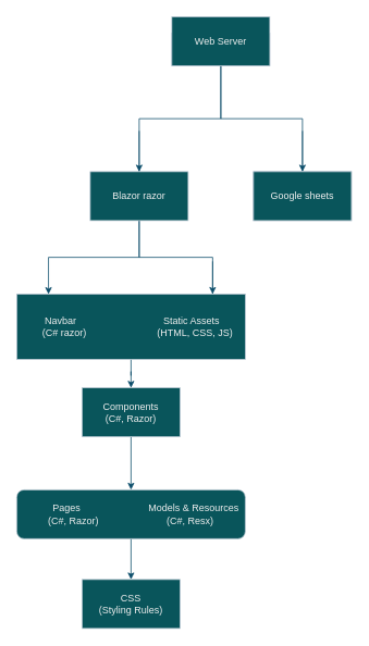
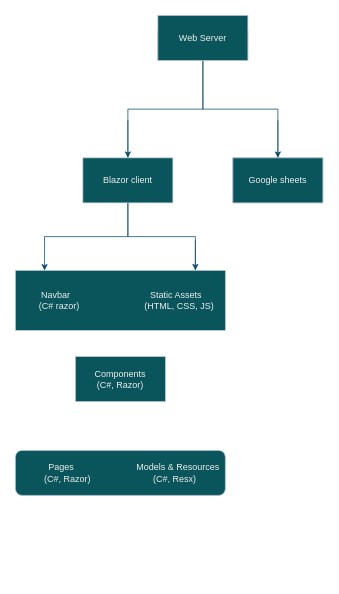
- <mxCell id="11" value="Blazor razor" style="rounded=0;whiteSpace=wrap;html=1;labelBackgroundColor=none;fillColor=#09555B;strokeColor=#BAC8D3;fontColor=#EEEEEE;" vertex="1" parent="1"><mxGeometry x="110" y="210" width="120" height="60" as="geometry" /></mxCell>
+ <mxCell id="11" value="Blazor client" style="rounded=0;whiteSpace=wrap;html=1;labelBackgroundColor=none;fillColor=#09555B;strokeColor=#BAC8D3;fontColor=#EEEEEE;" vertex="1" parent="1"><mxGeometry x="110" y="210" width="120" height="60" as="geometry" /></mxCell>
- <mxCell id="13" value="" style="edgeStyle=orthogonalEdgeStyle;rounded=0;orthogonalLoop=1;jettySize=auto;html=1;strokeColor=#0B4D6A;" edge="1" parent="1" source="14" target="16"><mxGeometry relative="1" as="geometry" /></mxCell>
- <mxCell id="15" value="" style="edgeStyle=orthogonalEdgeStyle;rounded=0;orthogonalLoop=1;jettySize=auto;html=1;strokeColor=#0B4D6A;" edge="1" parent="1" source="16" target="19"><mxGeometry relative="1" as="geometry" /></mxCell>
- <mxCell id="18" value="" style="edgeStyle=orthogonalEdgeStyle;rounded=0;orthogonalLoop=1;jettySize=auto;html=1;strokeColor=#0B4D6A;" edge="1" parent="1" source="19" target="23"><mxGeometry relative="1" as="geometry" /></mxCell>
- <mxCell id="23" value="CSS&lt;br&gt;(Styling Rules)" style="rounded=0;whiteSpace=wrap;html=1;strokeColor=#BAC8D3;fontColor=#EEEEEE;fillColor=#09555B;" vertex="1" parent="1"><mxGeometry x="100" y="710" width="120" height="60" as="geometry" /></mxCell>
